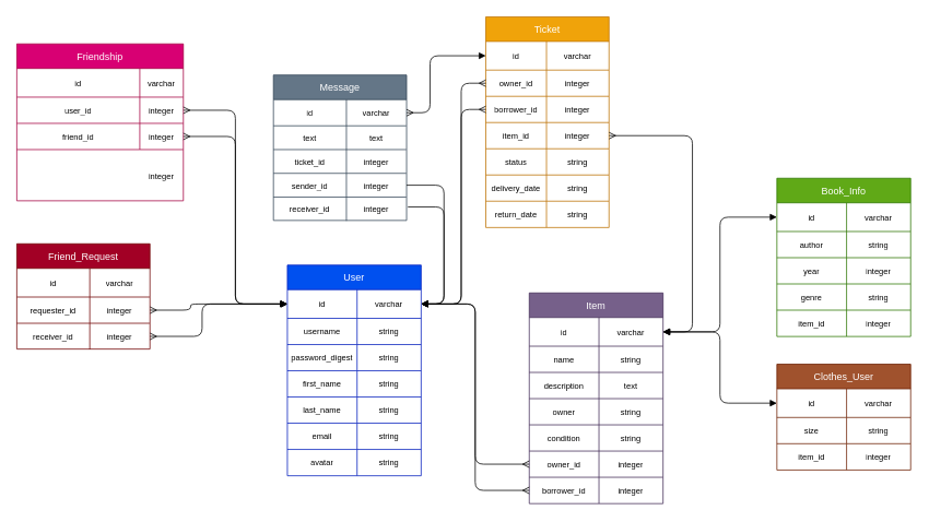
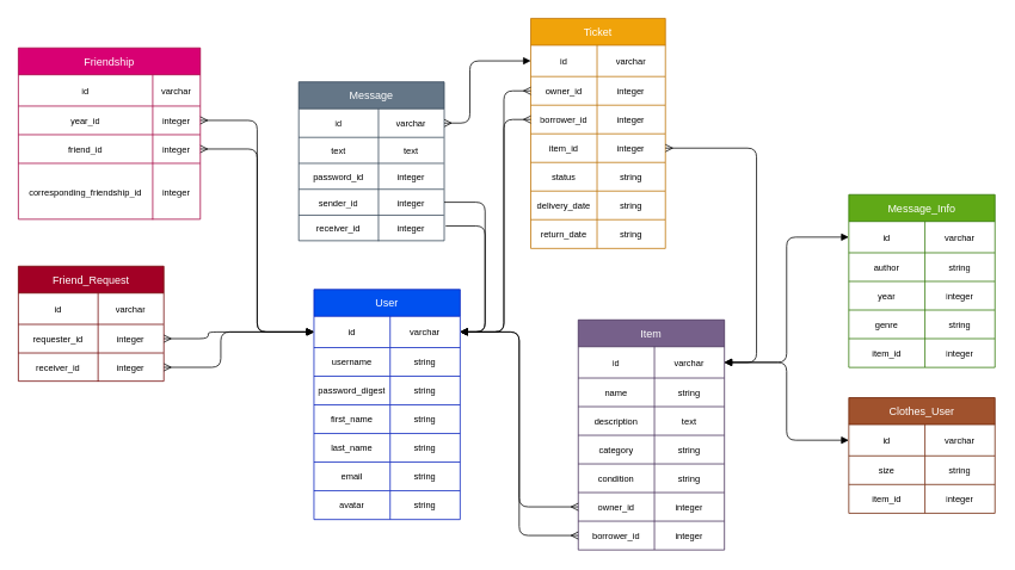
- <mxCell id="29" value="user_id" style="shape=partialRectangle;html=1;whiteSpace=wrap;connectable=0;overflow=hidden;fillColor=none;top=0;left=0;bottom=0;right=0;pointerEvents=1;fontSize=10;fontColor=#000000;" parent="28" vertex="1"><mxGeometry width="150" height="32" as="geometry"><mxRectangle width="150" height="32" as="alternateBounds" /></mxGeometry></mxCell>
+ <mxCell id="29" value="year_id" style="shape=partialRectangle;html=1;whiteSpace=wrap;connectable=0;overflow=hidden;fillColor=none;top=0;left=0;bottom=0;right=0;pointerEvents=1;fontSize=10;fontColor=#000000;" parent="28" vertex="1"><mxGeometry width="150" height="32" as="geometry"><mxRectangle width="150" height="32" as="alternateBounds" /></mxGeometry></mxCell>
- <mxCell id="136" value="ticket_id" style="shape=partialRectangle;html=1;whiteSpace=wrap;connectable=0;overflow=hidden;fillColor=none;top=0;left=0;bottom=0;right=0;pointerEvents=1;fontSize=10;fontColor=#000000;" parent="135" vertex="1"><mxGeometry width="89" height="29" as="geometry"><mxRectangle width="89" height="29" as="alternateBounds" /></mxGeometry></mxCell>
+ <mxCell id="136" value="password_id" style="shape=partialRectangle;html=1;whiteSpace=wrap;connectable=0;overflow=hidden;fillColor=none;top=0;left=0;bottom=0;right=0;pointerEvents=1;fontSize=10;fontColor=#000000;" parent="135" vertex="1"><mxGeometry width="89" height="29" as="geometry"><mxRectangle width="89" height="29" as="alternateBounds" /></mxGeometry></mxCell>
+ <mxCell id="35" value="corresponding_friendship_id" style="shape=partialRectangle;html=1;whiteSpace=wrap;connectable=0;overflow=hidden;fillColor=none;top=0;left=0;bottom=0;right=0;pointerEvents=1;fontSize=10;fontColor=#000000;" parent="34" vertex="1"><mxGeometry width="150" height="63" as="geometry"><mxRectangle width="150" height="63" as="alternateBounds" /></mxGeometry></mxCell>
- <mxCell id="75" value="Book_Info" style="shape=table;startSize=30;container=1;collapsible=0;childLayout=tableLayout;strokeWidth=1;strokeColor=#2D7600;fillColor=#60a917;fontColor=#ffffff;" parent="1" vertex="1"><mxGeometry x="947" y="217" width="163.16" height="193.139" as="geometry" /></mxCell>
+ <mxCell id="75" value="Message_Info" style="shape=table;startSize=30;container=1;collapsible=0;childLayout=tableLayout;strokeWidth=1;strokeColor=#2D7600;fillColor=#60a917;fontColor=#ffffff;" parent="1" vertex="1"><mxGeometry x="947" y="217" width="163.16" height="193.139" as="geometry" /></mxCell>
- <mxCell id="62" value="owner" style="shape=partialRectangle;html=1;whiteSpace=wrap;connectable=0;overflow=hidden;fillColor=none;top=0;left=0;bottom=0;right=0;pointerEvents=1;fontSize=10;fontColor=#000000;" parent="61" vertex="1"><mxGeometry width="85" height="32" as="geometry"><mxRectangle width="85" height="32" as="alternateBounds" /></mxGeometry></mxCell>
+ <mxCell id="62" value="category" style="shape=partialRectangle;html=1;whiteSpace=wrap;connectable=0;overflow=hidden;fillColor=none;top=0;left=0;bottom=0;right=0;pointerEvents=1;fontSize=10;fontColor=#000000;" parent="61" vertex="1"><mxGeometry width="85" height="32" as="geometry"><mxRectangle width="85" height="32" as="alternateBounds" /></mxGeometry></mxCell>
